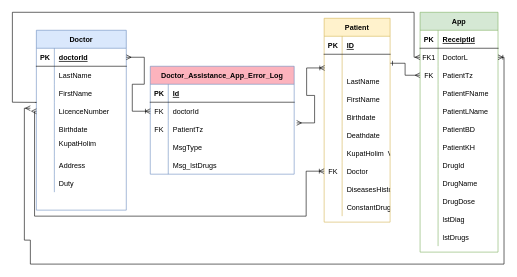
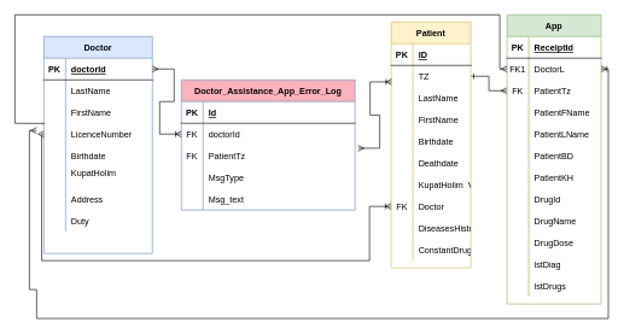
+ <mxCell id="9" value="TZ" style="shape=partialRectangle;overflow=hidden;connectable=0;fillColor=none;top=0;left=0;bottom=0;right=0;align=left;spacingLeft=6;" parent="7" vertex="1"><mxGeometry x="30" width="80" height="30" as="geometry"><mxRectangle width="80" height="30" as="alternateBounds" /></mxGeometry></mxCell>
- <mxCell id="116" value="Msg_lstDrugs" style="shape=partialRectangle;overflow=hidden;connectable=0;fillColor=none;top=0;left=0;bottom=0;right=0;align=left;spacingLeft=6;" parent="114" vertex="1"><mxGeometry x="30" width="210" height="30" as="geometry"><mxRectangle width="210" height="30" as="alternateBounds" /></mxGeometry></mxCell>
+ <mxCell id="116" value="Msg_text" style="shape=partialRectangle;overflow=hidden;connectable=0;fillColor=none;top=0;left=0;bottom=0;right=0;align=left;spacingLeft=6;" parent="114" vertex="1"><mxGeometry x="30" width="210" height="30" as="geometry"><mxRectangle width="210" height="30" as="alternateBounds" /></mxGeometry></mxCell>
